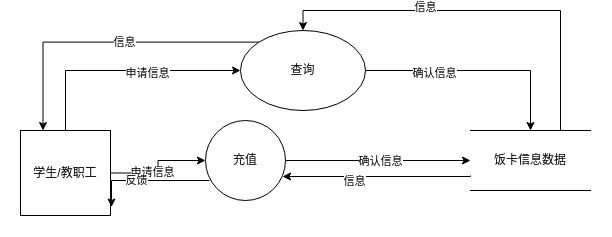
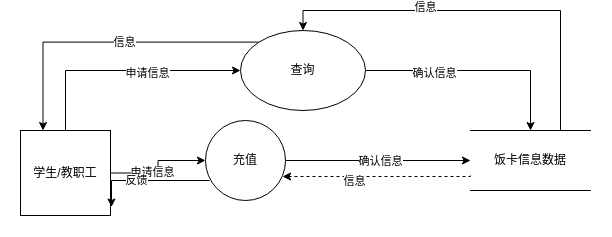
- <mxCell id="17" style="edgeStyle=orthogonalEdgeStyle;rounded=0;orthogonalLoop=1;jettySize=auto;html=1;exitX=0;exitY=0.75;exitDx=0;exitDy=0;entryX=0.963;entryY=0.7;entryDx=0;entryDy=0;entryPerimeter=0;" edge="1" parent="1" source="21" target="16"><mxGeometry relative="1" as="geometry"><mxPoint x="310" y="160" as="targetPoint" /><Array as="points"><mxPoint x="470" y="166" /></Array></mxGeometry></mxCell>
+ <mxCell id="17" style="edgeStyle=orthogonalEdgeStyle;rounded=0;orthogonalLoop=1;jettySize=auto;html=1;exitX=0;exitY=0.75;exitDx=0;exitDy=0;entryX=0.963;entryY=0.7;entryDx=0;entryDy=0;entryPerimeter=0;dashed=1;" edge="1" parent="1" source="21" target="16"><mxGeometry relative="1" as="geometry"><mxPoint x="310" y="160" as="targetPoint" /><Array as="points"><mxPoint x="470" y="166" /></Array></mxGeometry></mxCell>
